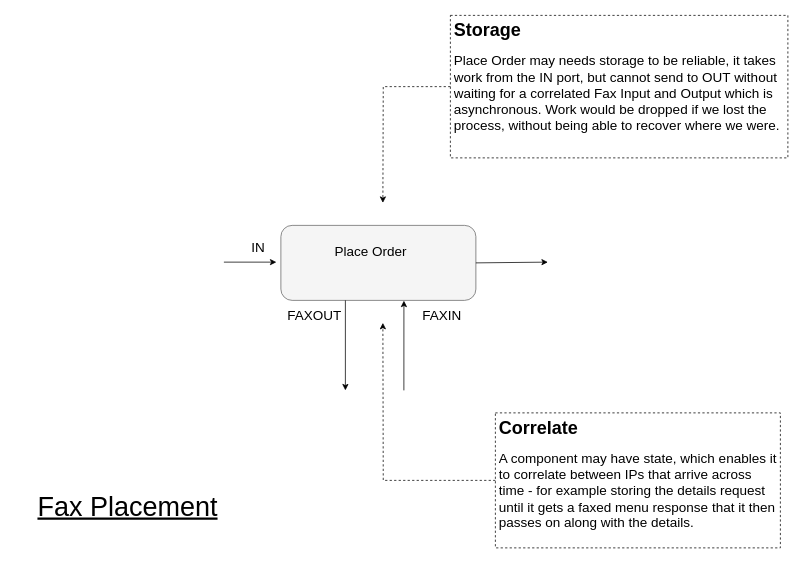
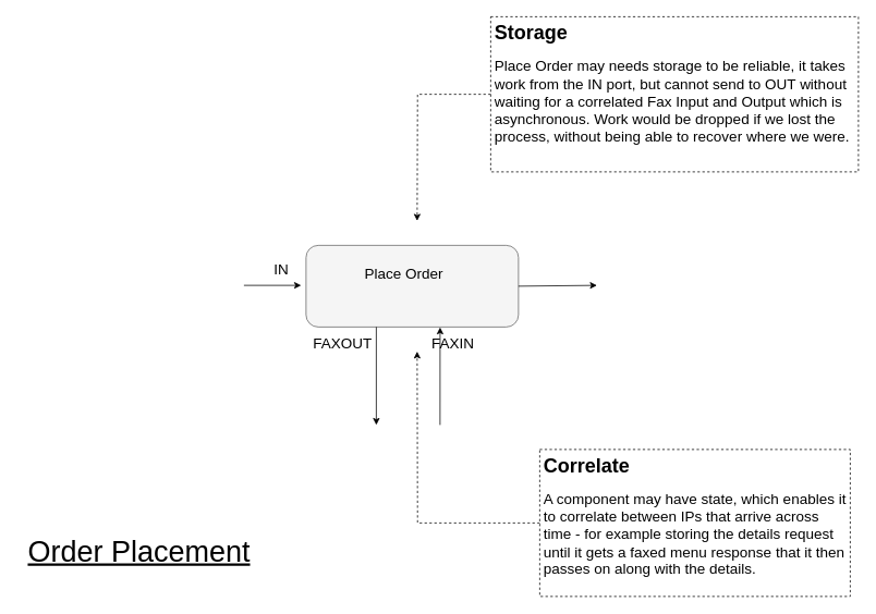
- <mxCell id="11" value="&lt;font style=&quot;font-size: 18px&quot;&gt;FAXIN&lt;/font&gt;" style="text;html=1;strokeColor=none;fillColor=none;align=center;verticalAlign=middle;whiteSpace=wrap;rounded=0;" vertex="1" parent="1"><mxGeometry x="559" y="410" width="60" height="20" as="geometry" /></mxCell>
+ <mxCell id="11" value="&lt;font style=&quot;font-size: 18px&quot;&gt;FAXIN&lt;/font&gt;" style="text;html=1;strokeColor=none;fillColor=none;align=center;verticalAlign=middle;whiteSpace=wrap;rounded=0;" vertex="1" parent="1"><mxGeometry x="524" y="410" width="60" height="20" as="geometry" /></mxCell>
- <mxCell id="7" value="&lt;span style=&quot;font-size: 36px&quot;&gt;&lt;u&gt;Fax Placement&lt;/u&gt;&lt;/span&gt;" style="text;html=1;strokeColor=none;fillColor=none;align=center;verticalAlign=middle;whiteSpace=wrap;rounded=0;" vertex="1" parent="1"><mxGeometry x="20" y="650" width="300" height="50" as="geometry" /></mxCell>
+ <mxCell id="7" value="&lt;span style=&quot;font-size: 36px&quot;&gt;&lt;u&gt;Order Placement&lt;/u&gt;&lt;/span&gt;" style="text;html=1;strokeColor=none;fillColor=none;align=center;verticalAlign=middle;whiteSpace=wrap;rounded=0;" vertex="1" parent="1"><mxGeometry x="20" y="650" width="300" height="50" as="geometry" /></mxCell>
